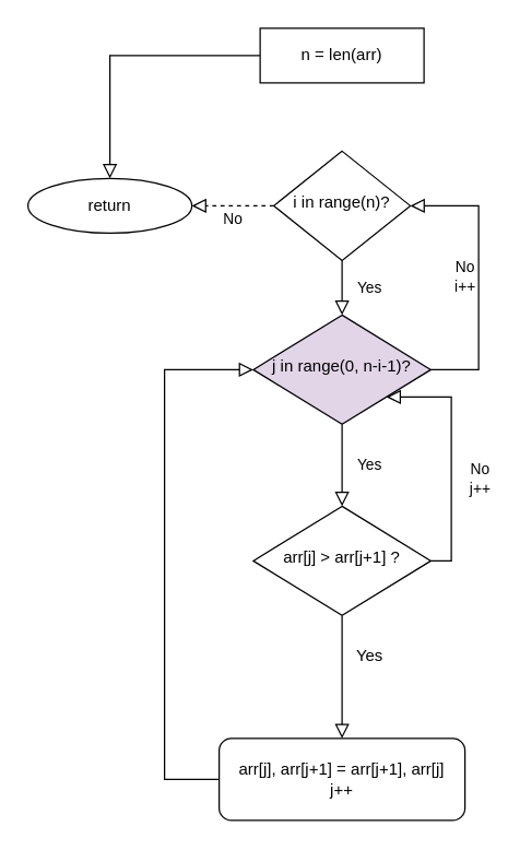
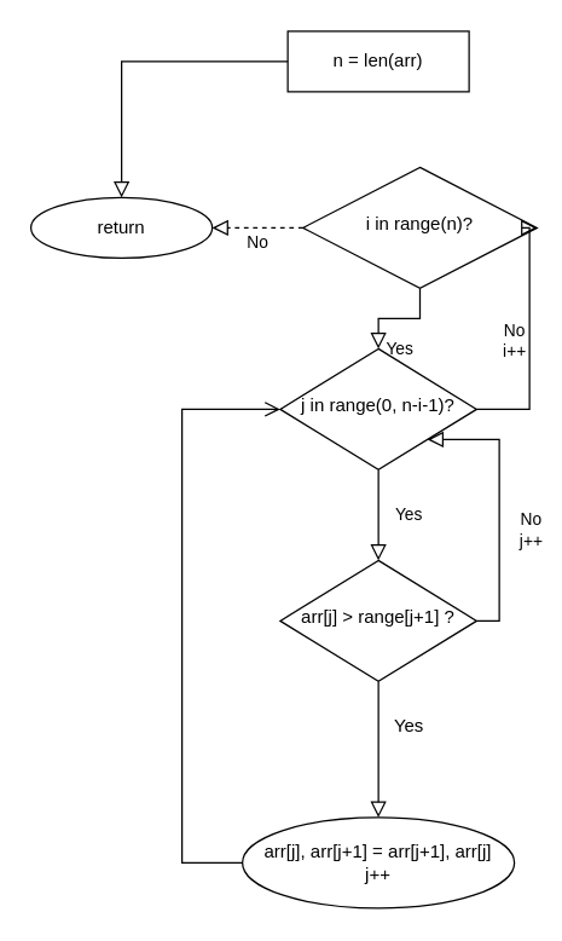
- <mxCell id="6" value="i in range(n)?" style="rhombus;whiteSpace=wrap;html=1;shadow=0;fontFamily=Helvetica;fontSize=12;align=center;strokeWidth=1;spacing=6;spacingTop=-4;" parent="1" vertex="1"><mxGeometry x="200" y="110" width="100" height="80" as="geometry" /></mxCell>
+ <mxCell id="6" value="i in range(n)?" style="rhombus;whiteSpace=wrap;html=1;shadow=0;fontFamily=Helvetica;fontSize=12;align=center;strokeWidth=1;spacing=6;spacingTop=-4;" parent="1" vertex="1"><mxGeometry x="200" y="110" width="155" height="80" as="geometry" /></mxCell>
- <mxCell id="13" style="edgeStyle=orthogonalEdgeStyle;rounded=0;orthogonalLoop=1;jettySize=auto;html=1;entryX=0;entryY=0.5;entryDx=0;entryDy=0;shadow=0;strokeWidth=1;labelBackgroundColor=none;endFill=0;endArrow=block;endSize=8;" edge="1" parent="1" source="14" target="10"><mxGeometry relative="1" as="geometry"><mxPoint x="130" y="260" as="targetPoint" /><Array as="points"><mxPoint x="120" y="570" /><mxPoint x="120" y="270" /></Array></mxGeometry></mxCell>
+ <mxCell id="13" style="edgeStyle=orthogonalEdgeStyle;rounded=0;orthogonalLoop=1;jettySize=auto;html=1;entryX=0;entryY=0.5;entryDx=0;entryDy=0;shadow=0;strokeWidth=1;labelBackgroundColor=none;endFill=0;endArrow=open;endSize=8;" edge="1" parent="1" source="14" target="10"><mxGeometry relative="1" as="geometry"><mxPoint x="130" y="260" as="targetPoint" /><Array as="points"><mxPoint x="120" y="570" /><mxPoint x="120" y="270" /></Array></mxGeometry></mxCell>
- <mxCell id="10" value="j in range(0, n-i-1)?" style="rhombus;whiteSpace=wrap;html=1;shadow=0;fontFamily=Helvetica;fontSize=12;align=center;strokeWidth=1;spacing=6;spacingTop=-4;fillColor=#e1d5e7;" parent="1" vertex="1"><mxGeometry x="185" y="230" width="130" height="80" as="geometry" /></mxCell>
+ <mxCell id="10" value="j in range(0, n-i-1)?" style="rhombus;whiteSpace=wrap;html=1;shadow=0;fontFamily=Helvetica;fontSize=12;align=center;strokeWidth=1;spacing=6;spacingTop=-4;" parent="1" vertex="1"><mxGeometry x="185" y="230" width="130" height="80" as="geometry" /></mxCell>
- <mxCell id="12" value="arr[j] &amp;gt; arr[j+1] ?" style="rhombus;whiteSpace=wrap;html=1;shadow=0;fontFamily=Helvetica;fontSize=12;align=center;strokeWidth=1;spacing=6;spacingTop=-4;" vertex="1" parent="1"><mxGeometry x="185" y="370" width="130" height="80" as="geometry" /></mxCell>
+ <mxCell id="12" value="arr[j] &amp;gt; range[j+1] ?" style="rhombus;whiteSpace=wrap;html=1;shadow=0;fontFamily=Helvetica;fontSize=12;align=center;strokeWidth=1;spacing=6;spacingTop=-4;" vertex="1" parent="1"><mxGeometry x="185" y="370" width="130" height="80" as="geometry" /></mxCell>
- <mxCell id="14" value="arr[j], arr[j+1] = arr[j+1], arr[j]&lt;br&gt;j++" style="whiteSpace=wrap;html=1;shadow=0;strokeWidth=1;rounded=1;glass=0;" vertex="1" parent="1"><mxGeometry x="160" y="540" width="180" height="60" as="geometry" /></mxCell>
+ <mxCell id="14" value="arr[j], arr[j+1] = arr[j+1], arr[j]&lt;br&gt;j++" style="ellipse;whiteSpace=wrap;html=1;shadow=0;strokeWidth=1;glass=0;" vertex="1" parent="1"><mxGeometry x="160" y="540" width="180" height="60" as="geometry" /></mxCell>
